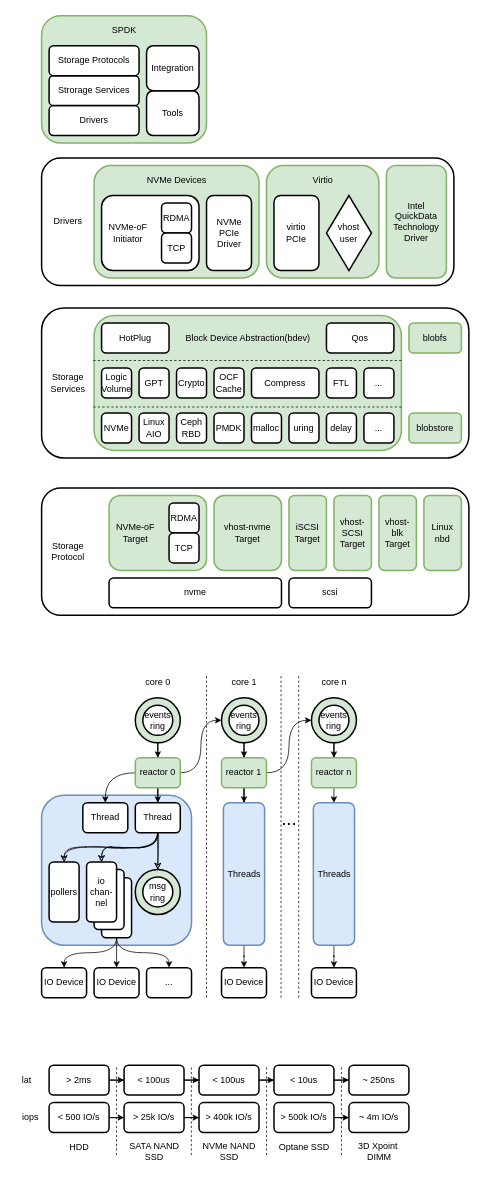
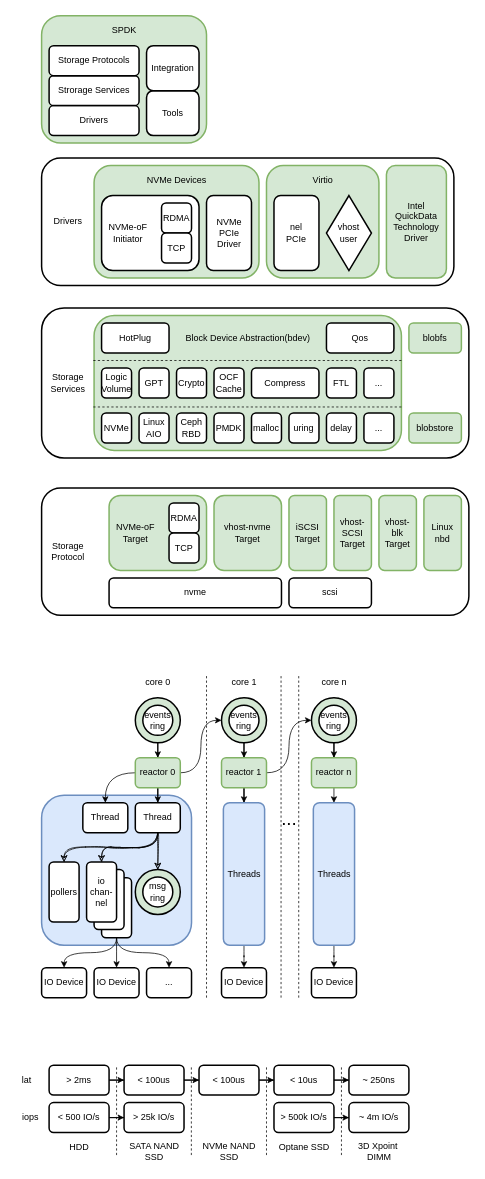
- <mxCell id="26" value="virtio&lt;br&gt;PCIe" style="rounded=1;whiteSpace=wrap;html=1;strokeWidth=2;fillWeight=4;hachureGap=8;hachureAngle=45;sketch=0;fillColor=#FFFFFF;" parent="1" vertex="1"><mxGeometry x="365" y="260" width="60" height="100" as="geometry" /></mxCell>
+ <mxCell id="26" value="nel&lt;br&gt;PCIe" style="rounded=1;whiteSpace=wrap;html=1;strokeWidth=2;fillWeight=4;hachureGap=8;hachureAngle=45;sketch=0;fillColor=#FFFFFF;" parent="1" vertex="1"><mxGeometry x="365" y="260" width="60" height="100" as="geometry" /></mxCell>
- <mxCell id="121" style="edgeStyle=orthogonalEdgeStyle;rounded=0;orthogonalLoop=1;jettySize=auto;html=1;entryX=0;entryY=0.5;entryDx=0;entryDy=0;strokeColor=default;labelBackgroundColor=default;fontColor=default;sketch=0;" parent="1" source="122" target="125" edge="1"><mxGeometry relative="1" as="geometry" /></mxCell>
- <mxCell id="125" value="&amp;gt; 400k IO/s" style="rounded=1;whiteSpace=wrap;html=1;strokeWidth=2;fillWeight=4;hachureGap=8;hachureAngle=45;sketch=0;fillColor=#FFFFFF;strokeColor=default;labelBackgroundColor=default;fontColor=default;" parent="1" vertex="1"><mxGeometry x="265" y="1470" width="80" height="40" as="geometry" /></mxCell>
